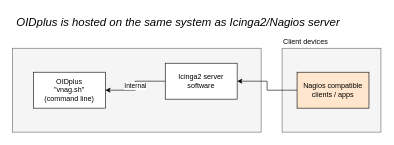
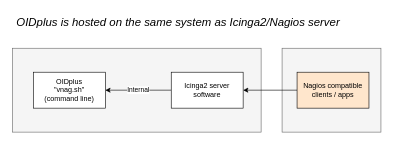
- <mxCell id="9" value="Client devices" style="text;html=1;strokeColor=none;fillColor=none;align=left;verticalAlign=middle;whiteSpace=wrap;rounded=0;" vertex="1" parent="1"><mxGeometry x="470" y="60" width="160" height="20" as="geometry" /></mxCell>
- <mxCell id="6" value="Icinga2 server software" style="rounded=0;whiteSpace=wrap;html=1;" vertex="1" parent="1"><mxGeometry x="275" y="105" width="120" height="60" as="geometry" /></mxCell>
+ <mxCell id="6" value="Icinga2 server software" style="rounded=0;whiteSpace=wrap;html=1;" vertex="1" parent="1"><mxGeometry x="285" y="120" width="120" height="60" as="geometry" /></mxCell>
